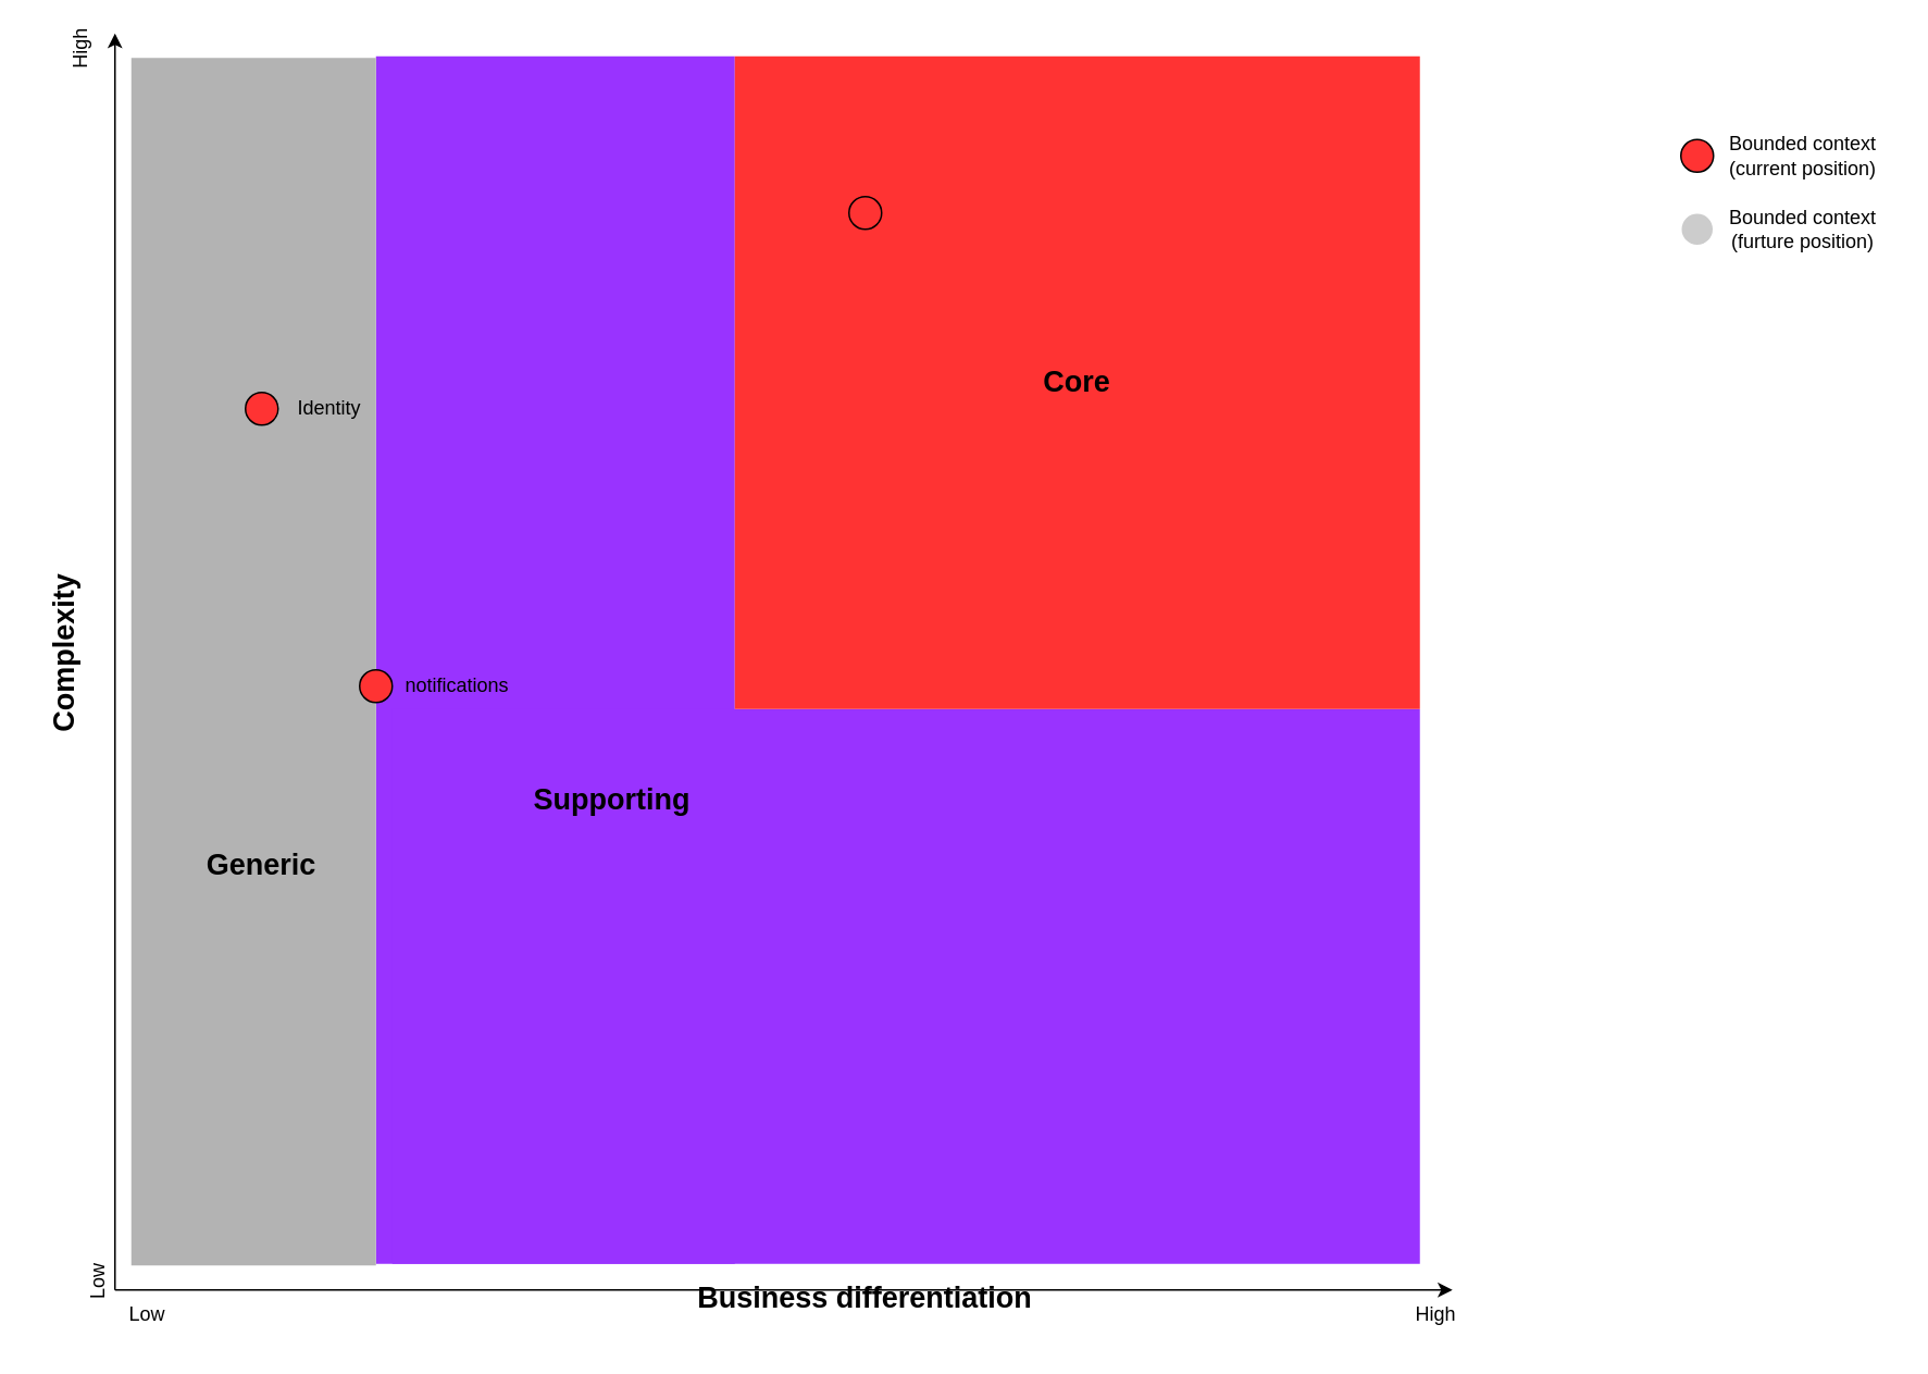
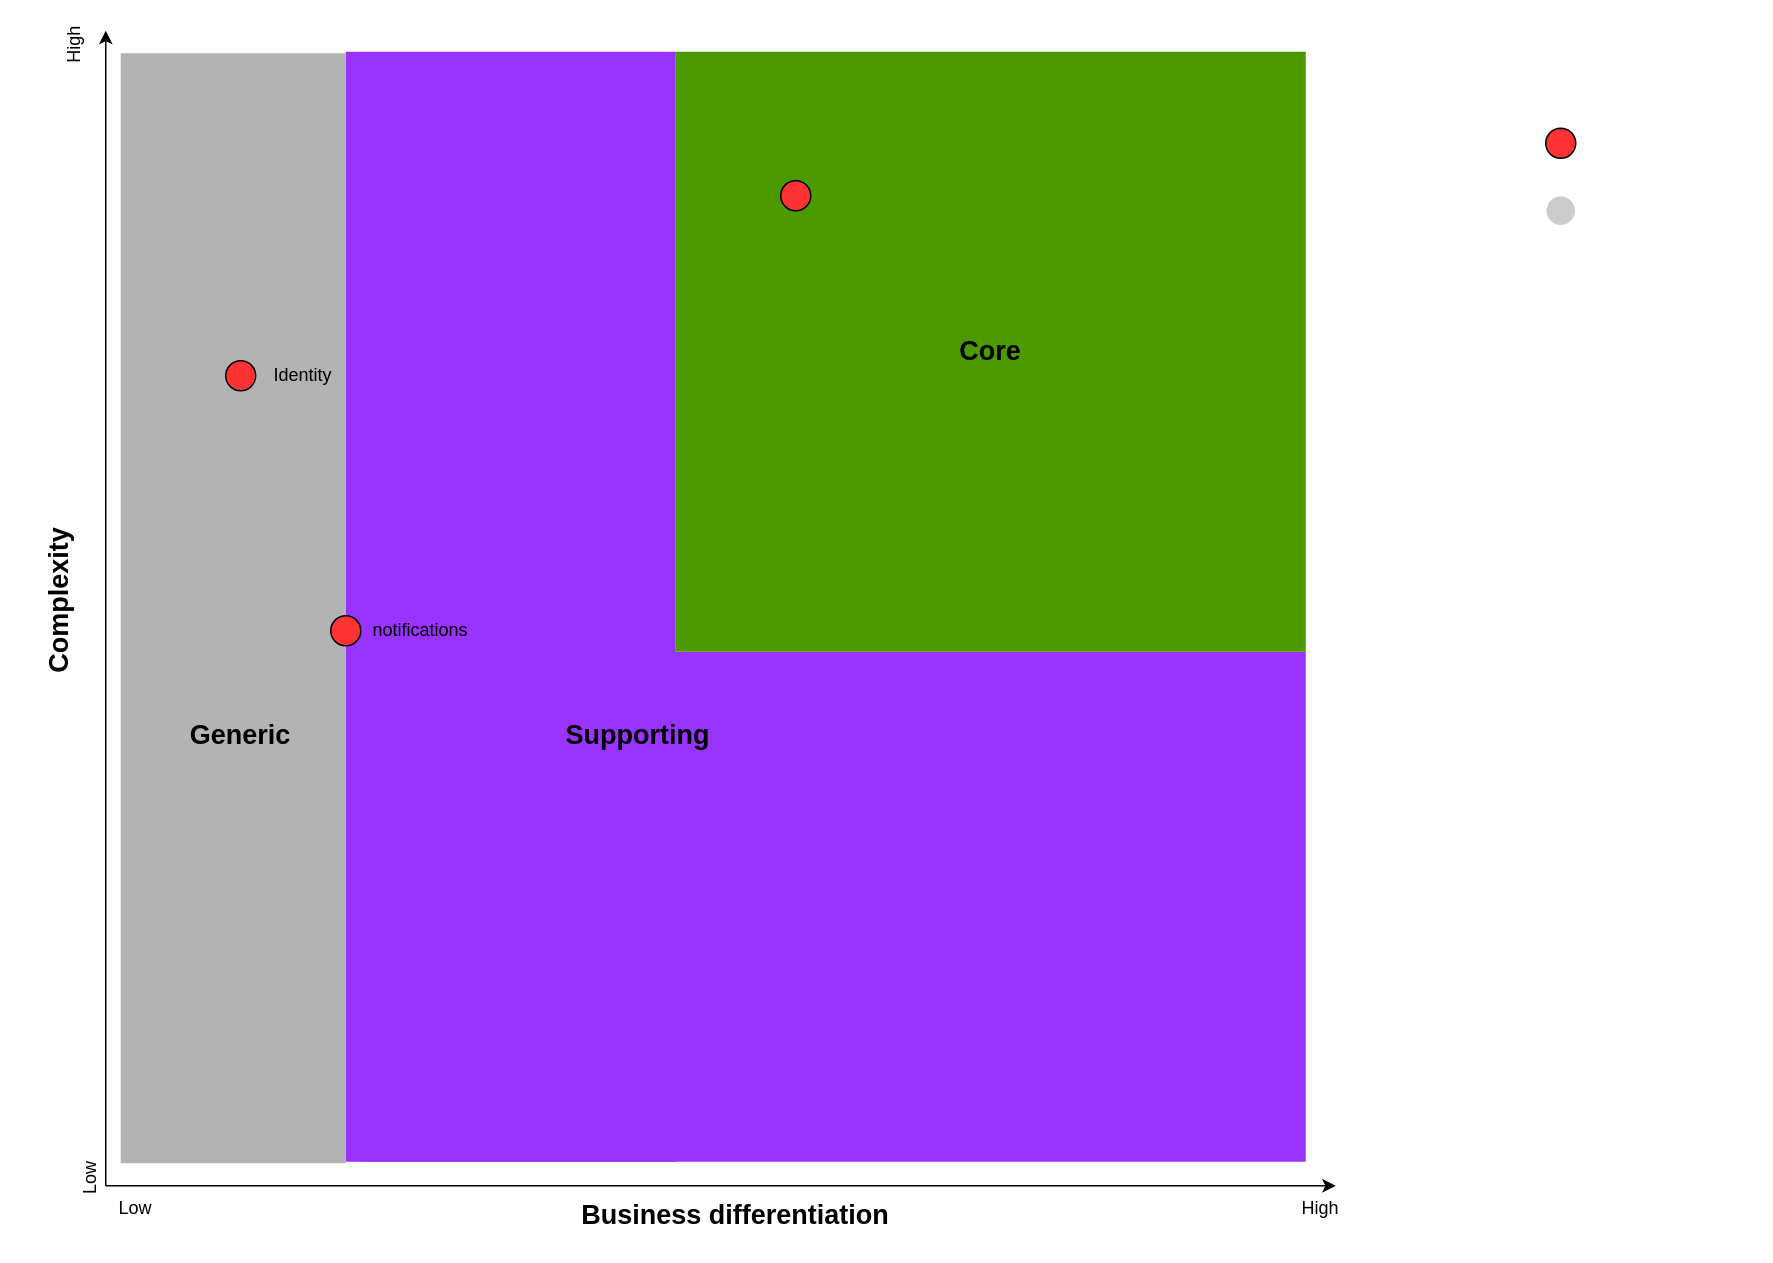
- <mxCell id="21" value="Bounded context&lt;br&gt;(current position)" style="text;html=1;strokeColor=none;fillColor=none;align=center;verticalAlign=middle;whiteSpace=wrap;rounded=0;" parent="19" vertex="1"><mxGeometry x="20" width="110" height="20" as="geometry" /></mxCell>
- <mxCell id="29" value="Bounded context&lt;br&gt;(furture position)" style="text;html=1;strokeColor=none;fillColor=none;align=center;verticalAlign=middle;whiteSpace=wrap;rounded=0;" parent="27" vertex="1"><mxGeometry x="20" width="110" height="20" as="geometry" /></mxCell>
- <mxCell id="9" value="&lt;h2&gt;Core&lt;/h2&gt;" style="rounded=0;whiteSpace=wrap;html=1;fillColor=#ff3333;strokeColor=none;connectable=0;" parent="2" vertex="1"><mxGeometry x="420.5" y="14" width="420" height="400" as="geometry" /></mxCell>
+ <mxCell id="9" value="&lt;h2&gt;Core&lt;/h2&gt;" style="rounded=0;whiteSpace=wrap;html=1;fillColor=#4D9900;strokeColor=none;connectable=0;" parent="2" vertex="1"><mxGeometry x="420.5" y="14" width="420" height="400" as="geometry" /></mxCell>
- <mxCell id="11" value="&lt;h2&gt;Supporting&lt;/h2&gt;" style="text;html=1;strokeColor=none;fillColor=none;align=center;verticalAlign=middle;whiteSpace=wrap;rounded=0;" parent="2" vertex="1"><mxGeometry x="325.5" y="460" width="40" height="20" as="geometry" /></mxCell>
+ <mxCell id="11" value="&lt;h2&gt;Supporting&lt;/h2&gt;" style="text;html=1;strokeColor=none;fillColor=none;align=center;verticalAlign=middle;whiteSpace=wrap;rounded=0;" parent="2" vertex="1"><mxGeometry x="375.5" y="460" width="40" height="20" as="geometry" /></mxCell>
- <mxCell id="12" value="&lt;h2&gt;Generic&lt;/h2&gt;" style="text;html=1;strokeColor=none;fillColor=none;align=center;verticalAlign=middle;whiteSpace=wrap;rounded=0;" parent="2" vertex="1"><mxGeometry x="110.5" y="500" width="40" height="20" as="geometry" /></mxCell>
+ <mxCell id="12" value="&lt;h2&gt;Generic&lt;/h2&gt;" style="text;html=1;strokeColor=none;fillColor=none;align=center;verticalAlign=middle;whiteSpace=wrap;rounded=0;" parent="2" vertex="1"><mxGeometry x="110.5" y="460" width="40" height="20" as="geometry" /></mxCell>
- <mxCell id="8" value="&lt;h2&gt;Business differentiation&lt;/h2&gt;" style="text;html=1;strokeColor=none;fillColor=none;align=center;verticalAlign=middle;whiteSpace=wrap;rounded=0;" parent="2" vertex="1"><mxGeometry x="370.5" y="765" width="260" height="20" as="geometry" /></mxCell>
+ <mxCell id="8" value="&lt;h2&gt;Business differentiation&lt;/h2&gt;" style="text;html=1;strokeColor=none;fillColor=none;align=center;verticalAlign=middle;whiteSpace=wrap;rounded=0;" parent="2" vertex="1"><mxGeometry x="330.5" y="780" width="260" height="20" as="geometry" /></mxCell>
